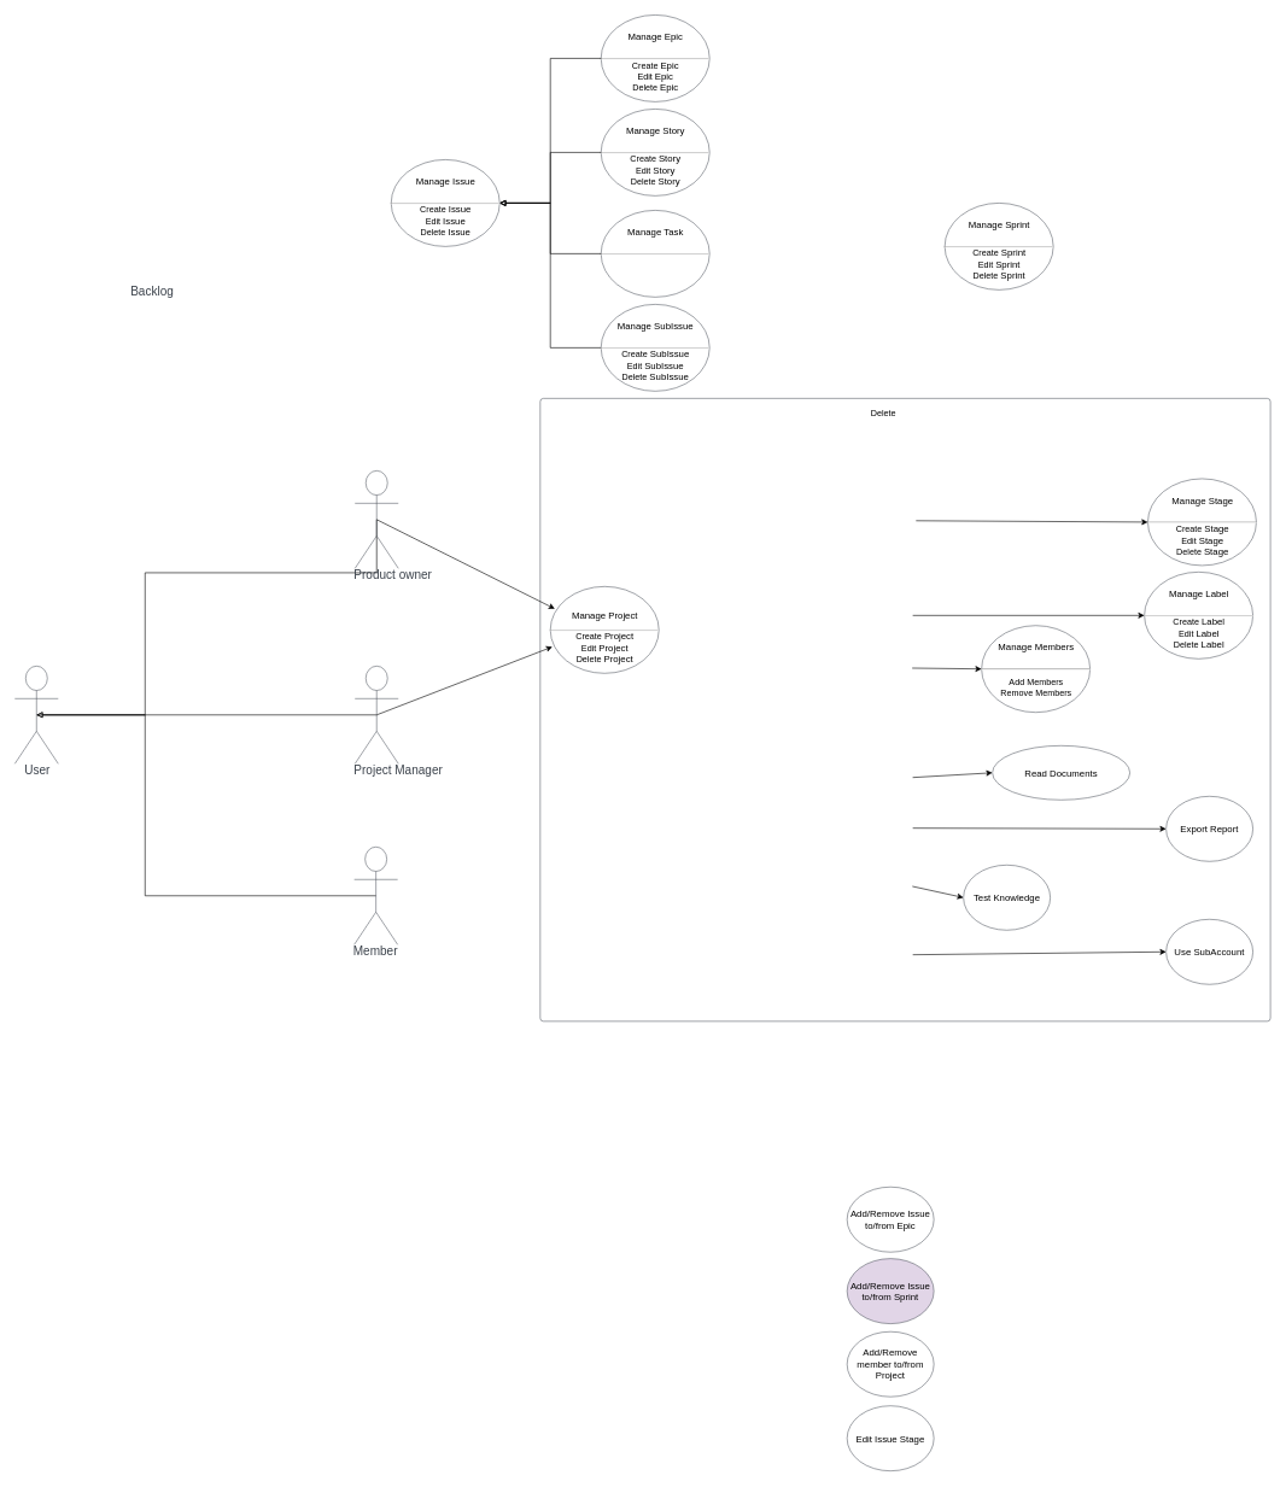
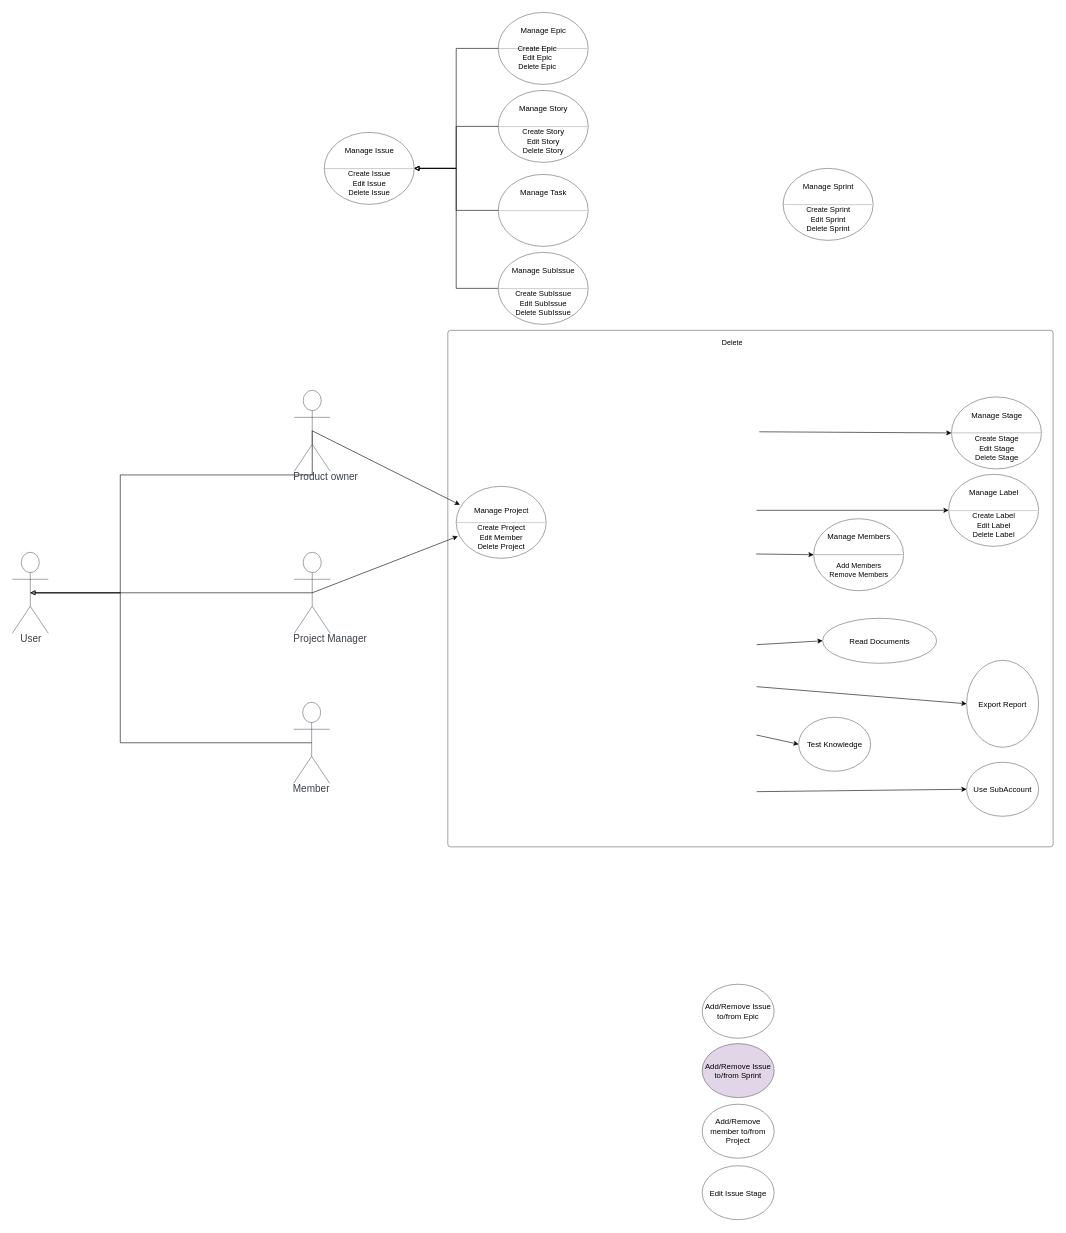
- <mxCell id="57" value="Create&amp;nbsp;&lt;span style=&quot;font-size: 13px&quot;&gt;Epic&lt;/span&gt;&lt;br&gt;Edit&amp;nbsp;&lt;span style=&quot;font-size: 13px&quot;&gt;Epic&lt;/span&gt;&lt;br&gt;Delete&amp;nbsp;&lt;span style=&quot;font-size: 13px&quot;&gt;Epic&lt;/span&gt;" style="text;html=1;align=center;verticalAlign=middle;resizable=0;points=[];autosize=1;strokeColor=none;fillColor=none;" vertex="1" parent="54"><mxGeometry x="35" y="60" width="80" height="50" as="geometry" /></mxCell>
+ <mxCell id="57" value="Create&amp;nbsp;&lt;span style=&quot;font-size: 13px&quot;&gt;Epic&lt;/span&gt;&lt;br&gt;Edit&amp;nbsp;&lt;span style=&quot;font-size: 13px&quot;&gt;Epic&lt;/span&gt;&lt;br&gt;Delete&amp;nbsp;&lt;span style=&quot;font-size: 13px&quot;&gt;Epic&lt;/span&gt;" style="text;html=1;align=center;verticalAlign=middle;resizable=0;points=[];autosize=1;strokeColor=none;fillColor=none;" vertex="1" parent="54"><mxGeometry x="25" y="50" width="80" height="50" as="geometry" /></mxCell>
- <mxCell id="31" value="Backlog" style="html=1;overflow=block;blockSpacing=1;whiteSpace=wrap;fontSize=16.7;fontColor=#3a414a;spacing=0;fillColor=#ffffff;strokeWidth=1.5;strokeColor=none;" parent="1" vertex="1"><mxGeometry x="120" y="380" width="180" height="45" as="geometry" /></mxCell>
- <mxCell id="30" value="Create&amp;nbsp;&lt;span style=&quot;font-size: 13px&quot;&gt;Project&lt;/span&gt;&lt;br&gt;Edit&amp;nbsp;&lt;span style=&quot;font-size: 13px&quot;&gt;Project&lt;/span&gt;&lt;br&gt;Delete&amp;nbsp;&lt;span style=&quot;font-size: 13px&quot;&gt;Project&lt;/span&gt;" style="text;html=1;align=center;verticalAlign=middle;resizable=0;points=[];autosize=1;strokeColor=none;fillColor=none;" vertex="1" parent="27"><mxGeometry x="25" y="60" width="100" height="50" as="geometry" /></mxCell>
+ <mxCell id="30" value="Create&amp;nbsp;&lt;span style=&quot;font-size: 13px&quot;&gt;Project&lt;/span&gt;&lt;br&gt;Edit&amp;nbsp;&lt;span style=&quot;font-size: 13px&quot;&gt;Member&lt;/span&gt;&lt;br&gt;Delete&amp;nbsp;&lt;span style=&quot;font-size: 13px&quot;&gt;Project&lt;/span&gt;" style="text;html=1;align=center;verticalAlign=middle;resizable=0;points=[];autosize=1;strokeColor=none;fillColor=none;" vertex="1" parent="27"><mxGeometry x="25" y="60" width="100" height="50" as="geometry" /></mxCell>
- <mxCell id="18" value="Export Report" style="html=1;overflow=block;blockSpacing=1;whiteSpace=wrap;ellipse;fontSize=13;spacing=3.8;strokeColor=#3a414a;strokeOpacity=100;rounded=1;absoluteArcSize=1;arcSize=9;strokeWidth=0.8;" vertex="1" parent="2"><mxGeometry x="864.83" y="550" width="120" height="90" as="geometry" /></mxCell>
+ <mxCell id="18" value="Export Report" style="html=1;overflow=block;blockSpacing=1;whiteSpace=wrap;ellipse;fontSize=13;spacing=3.8;strokeColor=#3a414a;strokeOpacity=100;rounded=1;absoluteArcSize=1;arcSize=9;strokeWidth=0.8;" vertex="1" parent="2"><mxGeometry x="864.83" y="550" width="120" height="145" as="geometry" /></mxCell>
